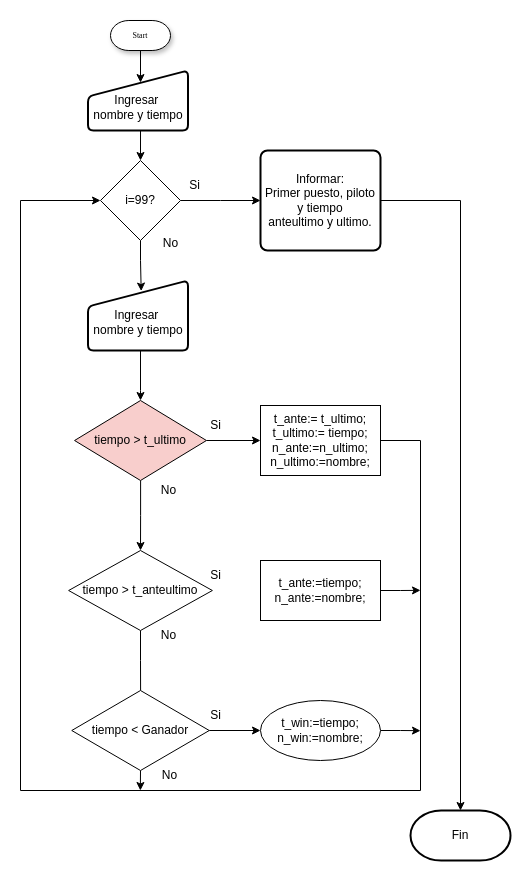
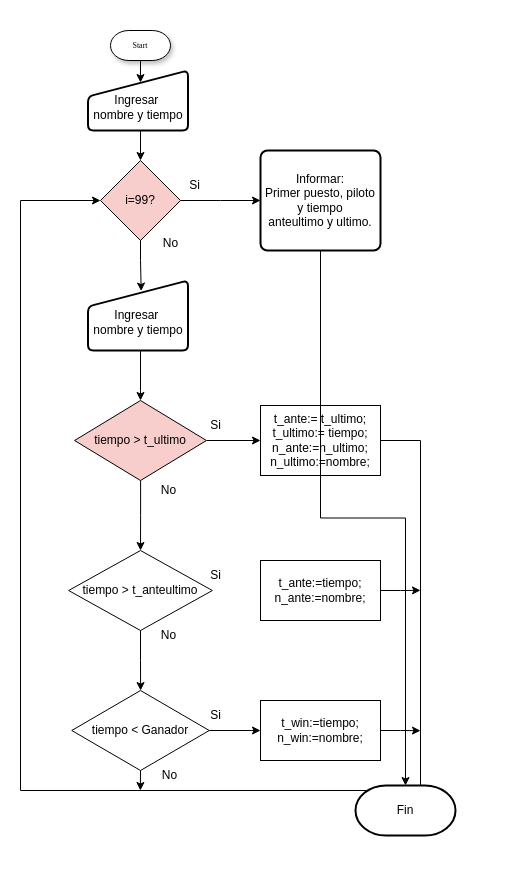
- <mxCell id="3" value="Start" style="strokeWidth=1;html=1;shape=mxgraph.flowchart.terminator;whiteSpace=wrap;rounded=0;shadow=1;labelBackgroundColor=none;fontFamily=Verdana;fontSize=8;align=center;" vertex="1" parent="1"><mxGeometry x="110" y="20" width="60" height="30" as="geometry" /></mxCell>
+ <mxCell id="3" value="Start" style="strokeWidth=1;html=1;shape=mxgraph.flowchart.terminator;whiteSpace=wrap;rounded=0;shadow=1;labelBackgroundColor=none;fontFamily=Verdana;fontSize=8;align=center;" vertex="1" parent="1"><mxGeometry x="110" y="30" width="60" height="30" as="geometry" /></mxCell>
- <mxCell id="7" value="i=99?" style="rhombus;whiteSpace=wrap;html=1;" vertex="1" parent="1"><mxGeometry x="100" y="160" width="80" height="80" as="geometry" /></mxCell>
+ <mxCell id="7" value="i=99?" style="rhombus;whiteSpace=wrap;html=1;fillColor=#f8cecc;" vertex="1" parent="1"><mxGeometry x="100" y="160" width="80" height="80" as="geometry" /></mxCell>
- <mxCell id="12" value="" style="edgeStyle=orthogonalEdgeStyle;rounded=0;orthogonalLoop=1;jettySize=auto;html=1;endArrow=none;" edge="1" parent="1" source="13" target="17"><mxGeometry relative="1" as="geometry" /></mxCell>
+ <mxCell id="12" value="" style="edgeStyle=orthogonalEdgeStyle;rounded=0;orthogonalLoop=1;jettySize=auto;html=1;" edge="1" parent="1" source="13" target="17"><mxGeometry relative="1" as="geometry" /></mxCell>
- <mxCell id="33" value="t_win:=tiempo;&lt;br&gt;n_win:=nombre;" style="ellipse;whiteSpace=wrap;html=1;" vertex="1" parent="1"><mxGeometry x="260" y="700" width="120" height="60" as="geometry" /></mxCell>
+ <mxCell id="33" value="t_win:=tiempo;&lt;br&gt;n_win:=nombre;" style="whiteSpace=wrap;html=1;" vertex="1" parent="1"><mxGeometry x="260" y="700" width="120" height="60" as="geometry" /></mxCell>
- <mxCell id="34" value="Fin" style="strokeWidth=2;html=1;shape=mxgraph.flowchart.terminator;whiteSpace=wrap;" vertex="1" parent="1"><mxGeometry x="410" y="810" width="100" height="50" as="geometry" /></mxCell>
+ <mxCell id="34" value="Fin" style="strokeWidth=2;html=1;shape=mxgraph.flowchart.terminator;whiteSpace=wrap;" vertex="1" parent="1"><mxGeometry x="355" y="785" width="100" height="50" as="geometry" /></mxCell>
